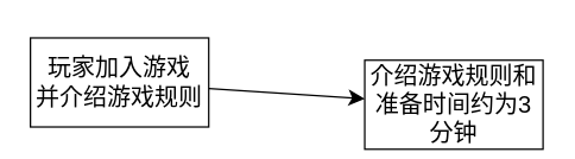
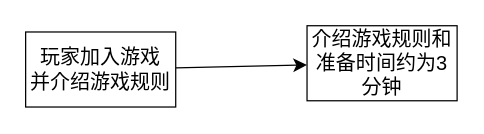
- <mxCell id="4" value="介绍游戏规则和准备时间约为3分钟" style="whiteSpace=wrap;html=1;fontSize=16;" vertex="1" parent="1"><mxGeometry x="245" y="40" width="120" height="60" as="geometry" /></mxCell>
+ <mxCell id="4" value="介绍游戏规则和准备时间约为3分钟" style="whiteSpace=wrap;html=1;fontSize=16;" vertex="1" parent="1"><mxGeometry x="245" y="20" width="120" height="60" as="geometry" /></mxCell>
